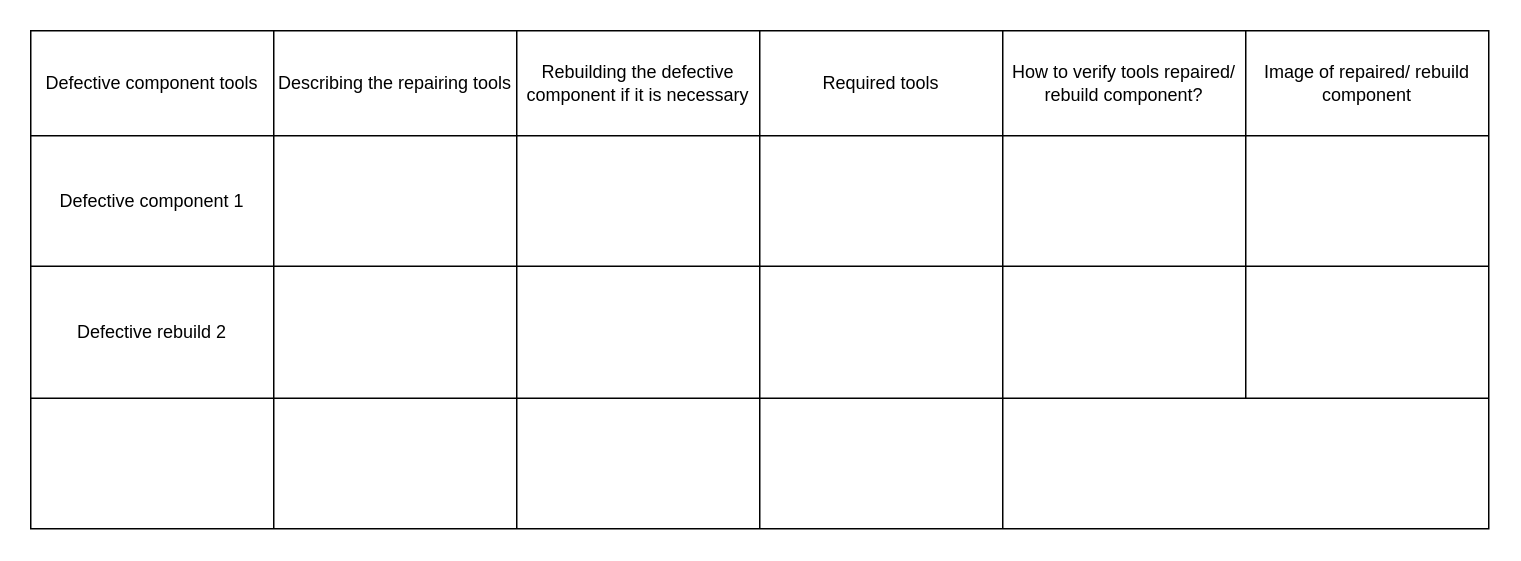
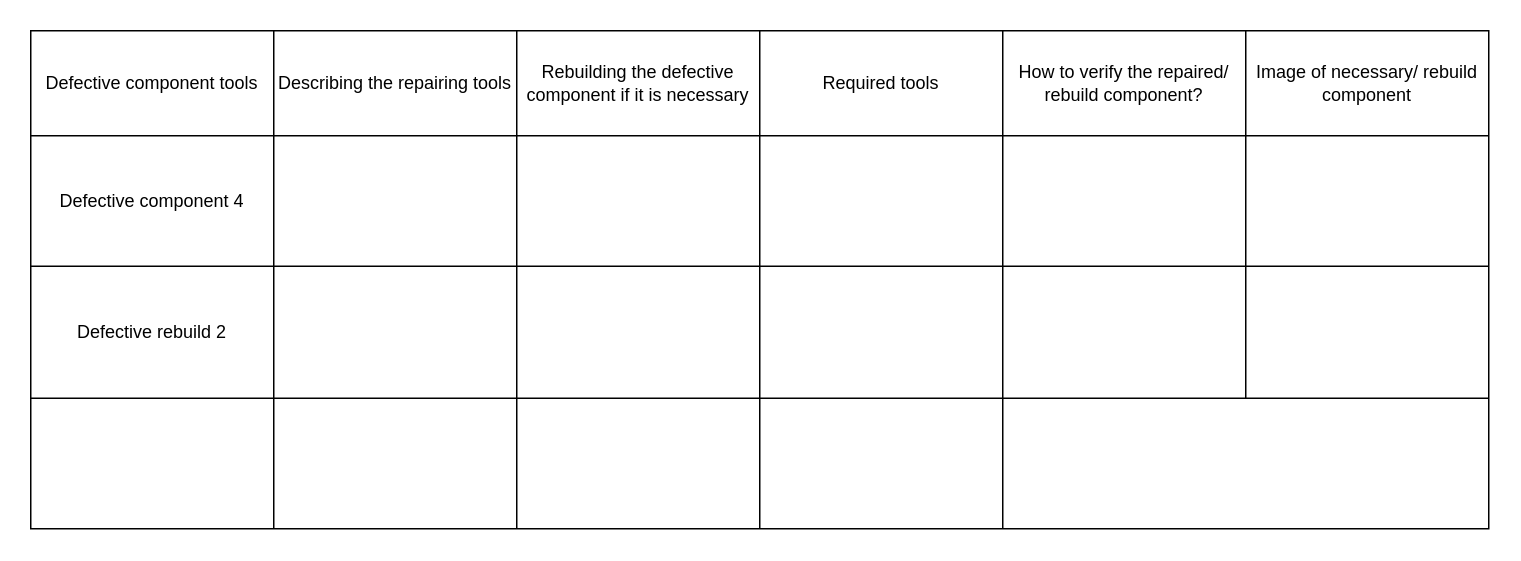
- <mxCell id="8" value="How to verify tools repaired/ rebuild component?" style="shape=partialRectangle;html=1;whiteSpace=wrap;connectable=0;overflow=hidden;fillColor=none;top=0;left=0;bottom=0;right=0;pointerEvents=1;" parent="3" vertex="1"><mxGeometry x="648" width="162" height="70" as="geometry" /></mxCell>
+ <mxCell id="8" value="How to verify the repaired/ rebuild component?" style="shape=partialRectangle;html=1;whiteSpace=wrap;connectable=0;overflow=hidden;fillColor=none;top=0;left=0;bottom=0;right=0;pointerEvents=1;" parent="3" vertex="1"><mxGeometry x="648" width="162" height="70" as="geometry" /></mxCell>
- <mxCell id="9" value="Image of repaired/ rebuild component" style="shape=partialRectangle;html=1;whiteSpace=wrap;connectable=0;overflow=hidden;fillColor=none;top=0;left=0;bottom=0;right=0;pointerEvents=1;" parent="3" vertex="1"><mxGeometry x="810" width="162" height="70" as="geometry" /></mxCell>
+ <mxCell id="9" value="Image of necessary/ rebuild component" style="shape=partialRectangle;html=1;whiteSpace=wrap;connectable=0;overflow=hidden;fillColor=none;top=0;left=0;bottom=0;right=0;pointerEvents=1;" parent="3" vertex="1"><mxGeometry x="810" width="162" height="70" as="geometry" /></mxCell>
- <mxCell id="11" value="Defective component 1" style="shape=partialRectangle;html=1;whiteSpace=wrap;connectable=0;overflow=hidden;fillColor=none;top=0;left=0;bottom=0;right=0;pointerEvents=1;" parent="10" vertex="1"><mxGeometry width="162" height="87" as="geometry" /></mxCell>
+ <mxCell id="11" value="Defective component 4" style="shape=partialRectangle;html=1;whiteSpace=wrap;connectable=0;overflow=hidden;fillColor=none;top=0;left=0;bottom=0;right=0;pointerEvents=1;" parent="10" vertex="1"><mxGeometry width="162" height="87" as="geometry" /></mxCell>
